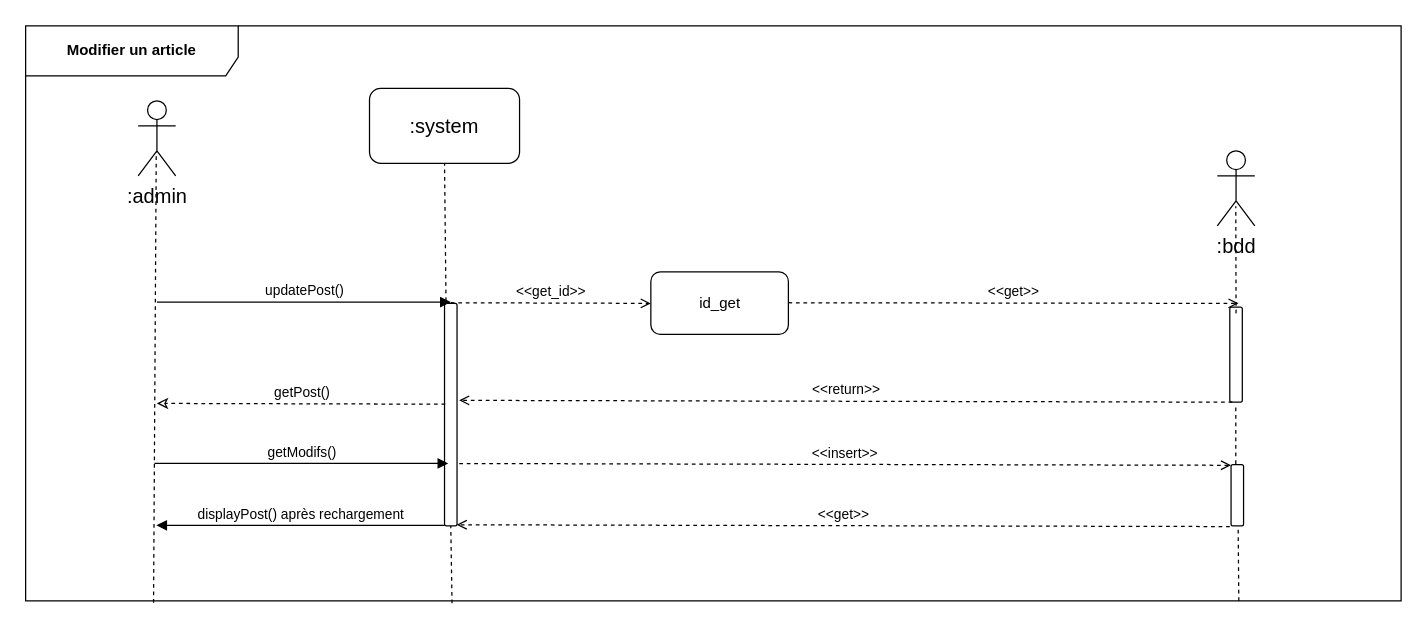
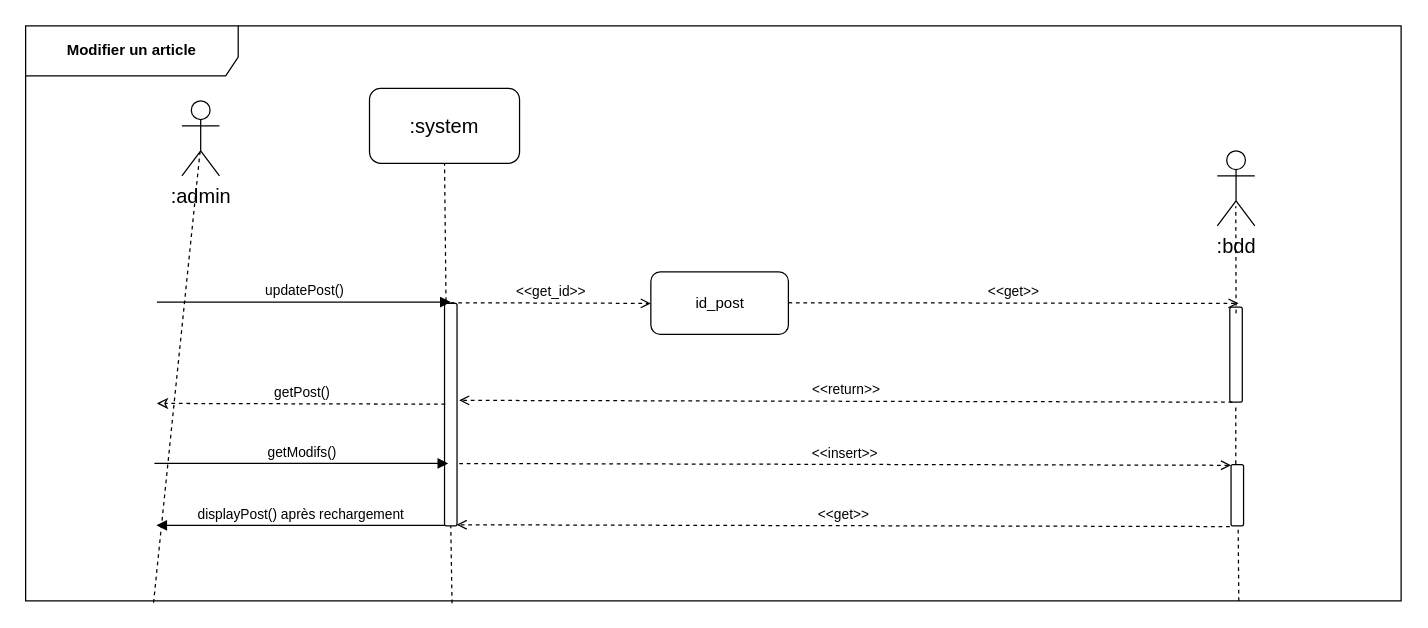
- <mxCell id="3" value=":admin" style="shape=umlActor;verticalLabelPosition=bottom;labelBackgroundColor=#ffffff;verticalAlign=top;html=1;shadow=0;strokeColor=#000000;gradientColor=none;fontSize=16;align=center;" vertex="1" parent="1"><mxGeometry x="110" y="80" width="30" height="60" as="geometry" /></mxCell>
+ <mxCell id="3" value=":admin" style="shape=umlActor;verticalLabelPosition=bottom;labelBackgroundColor=#ffffff;verticalAlign=top;html=1;shadow=0;strokeColor=#000000;gradientColor=none;fontSize=16;align=center;" vertex="1" parent="1"><mxGeometry x="145" y="80" width="30" height="60" as="geometry" /></mxCell>
- <mxCell id="8" value="id_get" style="html=1;gradientColor=none;rounded=1;" vertex="1" parent="1"><mxGeometry x="520" y="216.794" width="110" height="50" as="geometry" /></mxCell>
+ <mxCell id="8" value="id_post" style="html=1;gradientColor=none;rounded=1;" vertex="1" parent="1"><mxGeometry x="520" y="216.794" width="110" height="50" as="geometry" /></mxCell>
